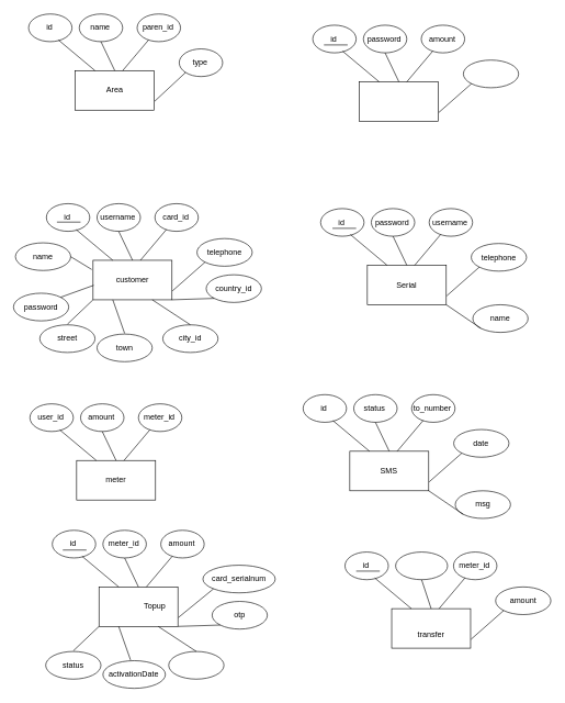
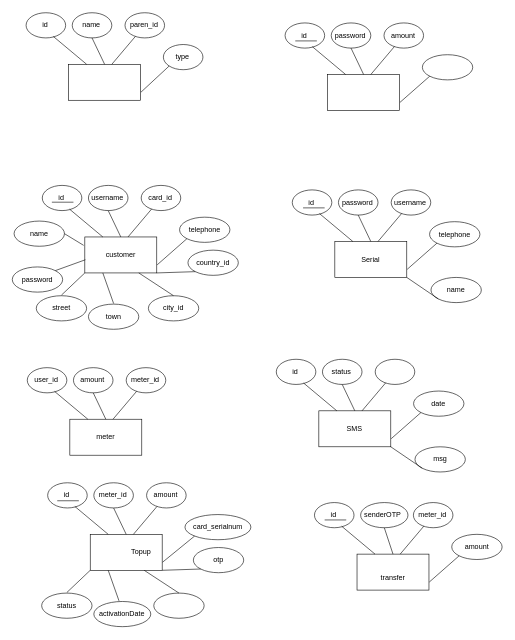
- <mxCell id="3" value="Area" style="text;html=1;strokeColor=none;fillColor=none;align=center;verticalAlign=middle;whiteSpace=wrap;rounded=0;" vertex="1" parent="1"><mxGeometry x="147" y="121.5" width="54" height="29" as="geometry" /></mxCell>
- <mxCell id="95" value="to_number" style="text;html=1;strokeColor=none;fillColor=none;align=center;verticalAlign=middle;whiteSpace=wrap;rounded=0;" vertex="1" parent="1"><mxGeometry x="637.33" y="609" width="40" height="20" as="geometry" /></mxCell>
+ <mxCell id="135" value="senderOTP" style="text;html=1;strokeColor=none;fillColor=none;align=center;verticalAlign=middle;whiteSpace=wrap;rounded=0;" vertex="1" parent="1"><mxGeometry x="618" y="848" width="40" height="20" as="geometry" /></mxCell>
